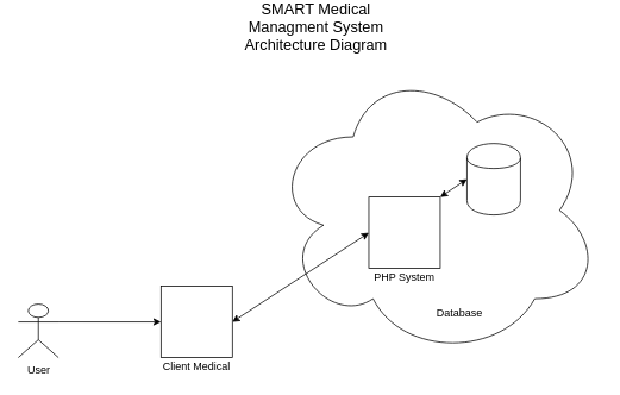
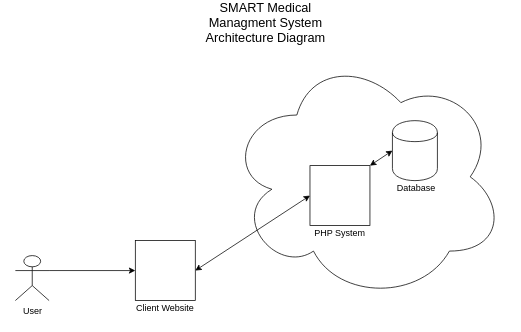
- <mxCell id="9" value="Database" style="text;html=1;strokeColor=none;fillColor=none;align=center;verticalAlign=middle;whiteSpace=wrap;rounded=0;" parent="1" vertex="1"><mxGeometry x="480" y="340" width="70" height="20" as="geometry" /></mxCell>
+ <mxCell id="9" value="Database" style="text;html=1;strokeColor=none;fillColor=none;align=center;verticalAlign=middle;whiteSpace=wrap;rounded=0;" parent="1" vertex="1"><mxGeometry x="520" y="240" width="70" height="20" as="geometry" /></mxCell>
- <mxCell id="4" value="Client Medical" style="text;html=1;strokeColor=none;fillColor=none;align=center;verticalAlign=middle;whiteSpace=wrap;rounded=0;" vertex="1" parent="1"><mxGeometry x="180" y="400" width="80" height="20" as="geometry" /></mxCell>
+ <mxCell id="4" value="Client Website" style="text;html=1;strokeColor=none;fillColor=none;align=center;verticalAlign=middle;whiteSpace=wrap;rounded=0;" vertex="1" parent="1"><mxGeometry x="180" y="400" width="80" height="20" as="geometry" /></mxCell>
